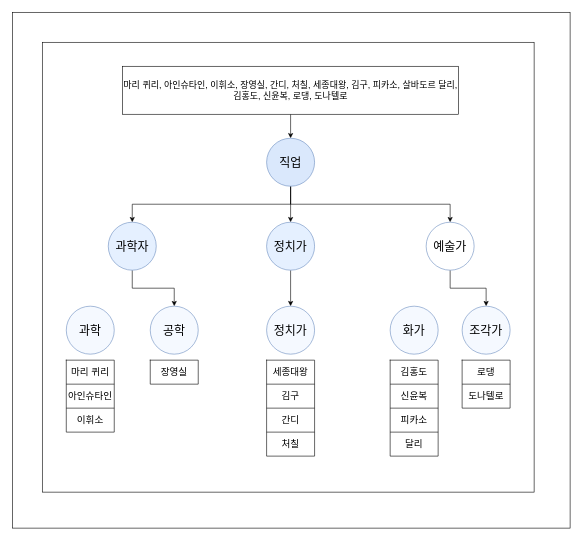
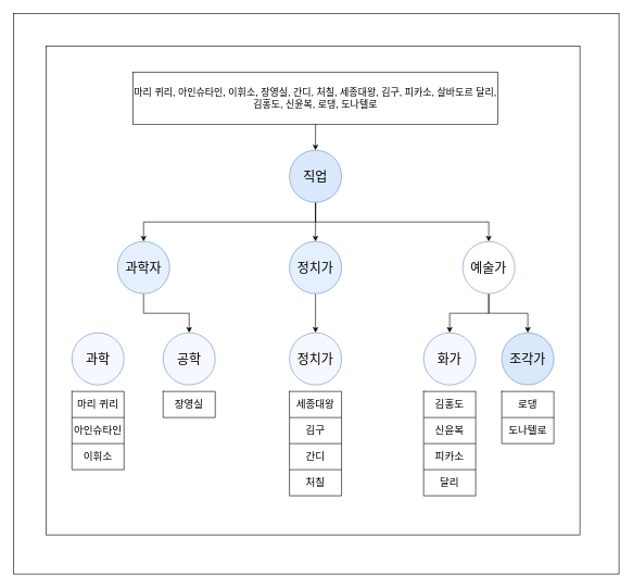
+ <mxCell id="14" style="edgeStyle=orthogonalEdgeStyle;rounded=0;orthogonalLoop=1;jettySize=auto;html=1;entryX=0.5;entryY=0;entryDx=0;entryDy=0;" edge="1" parent="1" source="16" target="19"><mxGeometry relative="1" as="geometry" /></mxCell>
- <mxCell id="20" value="&lt;font style=&quot;font-size: 20px;&quot;&gt;조각가&lt;/font&gt;" style="ellipse;whiteSpace=wrap;html=1;aspect=fixed;fillColor=#f5f9ff;strokeColor=#6c8ebf;" vertex="1" parent="1"><mxGeometry x="770" y="510" width="80" height="80" as="geometry" /></mxCell>
+ <mxCell id="20" value="&lt;font style=&quot;font-size: 20px;&quot;&gt;조각가&lt;/font&gt;" style="ellipse;whiteSpace=wrap;html=1;aspect=fixed;fillColor=#dae8fc;strokeColor=#6c8ebf;" vertex="1" parent="1"><mxGeometry x="770" y="510" width="80" height="80" as="geometry" /></mxCell>
